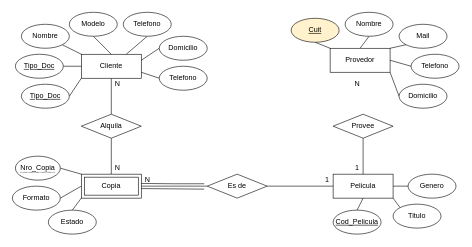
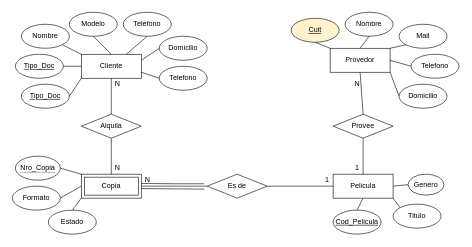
+ <mxCell id="19" style="edgeStyle=none;rounded=0;orthogonalLoop=1;jettySize=auto;html=1;exitX=0.5;exitY=1;exitDx=0;exitDy=0;entryX=0.5;entryY=0;entryDx=0;entryDy=0;endArrow=none;endFill=0;" edge="1" parent="1" source="20" target="36"><mxGeometry relative="1" as="geometry" /></mxCell>
- <mxCell id="43" value="Genero" style="ellipse;whiteSpace=wrap;html=1;align=center;" vertex="1" parent="1"><mxGeometry x="680" y="290" width="80" height="40" as="geometry" /></mxCell>
+ <mxCell id="43" value="Genero" style="ellipse;whiteSpace=wrap;html=1;align=center;" vertex="1" parent="1"><mxGeometry x="680" y="290" width="60" height="35" as="geometry" /></mxCell>
